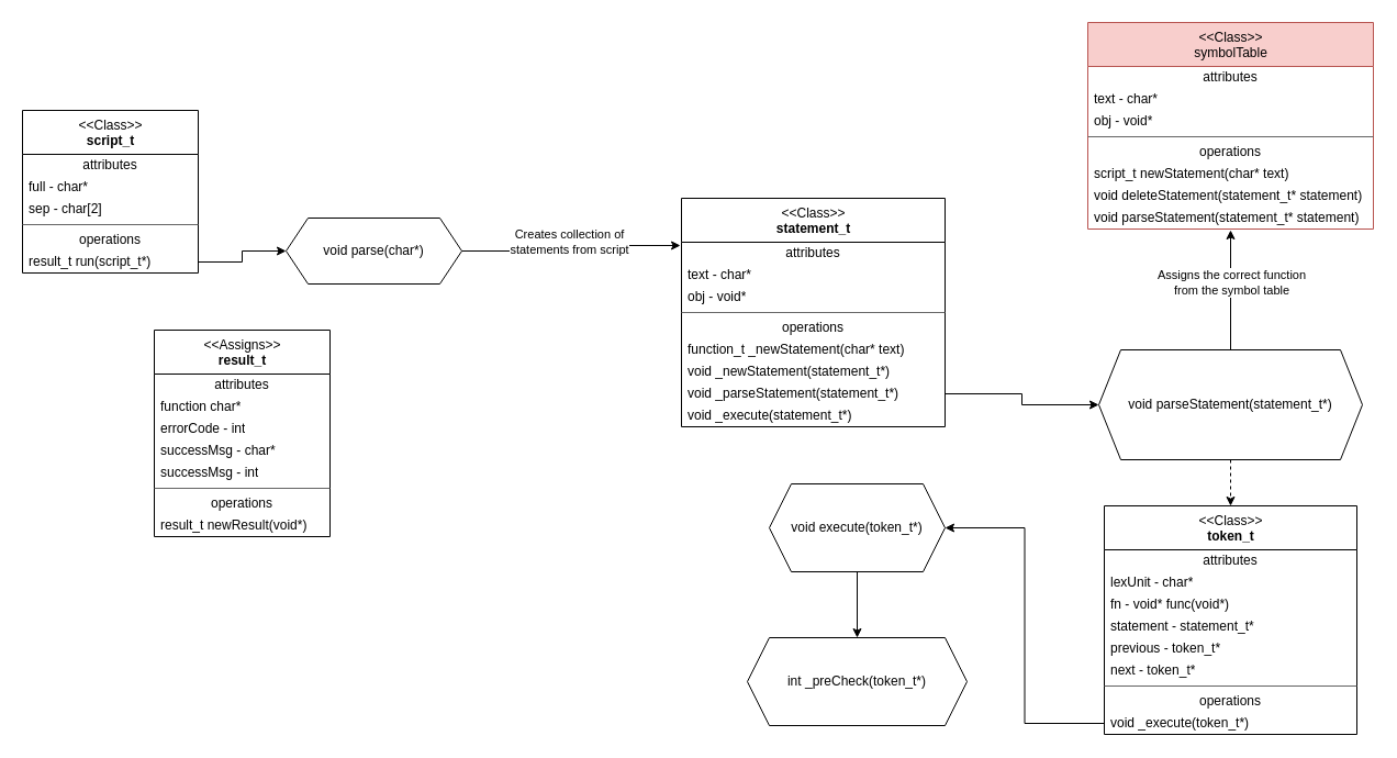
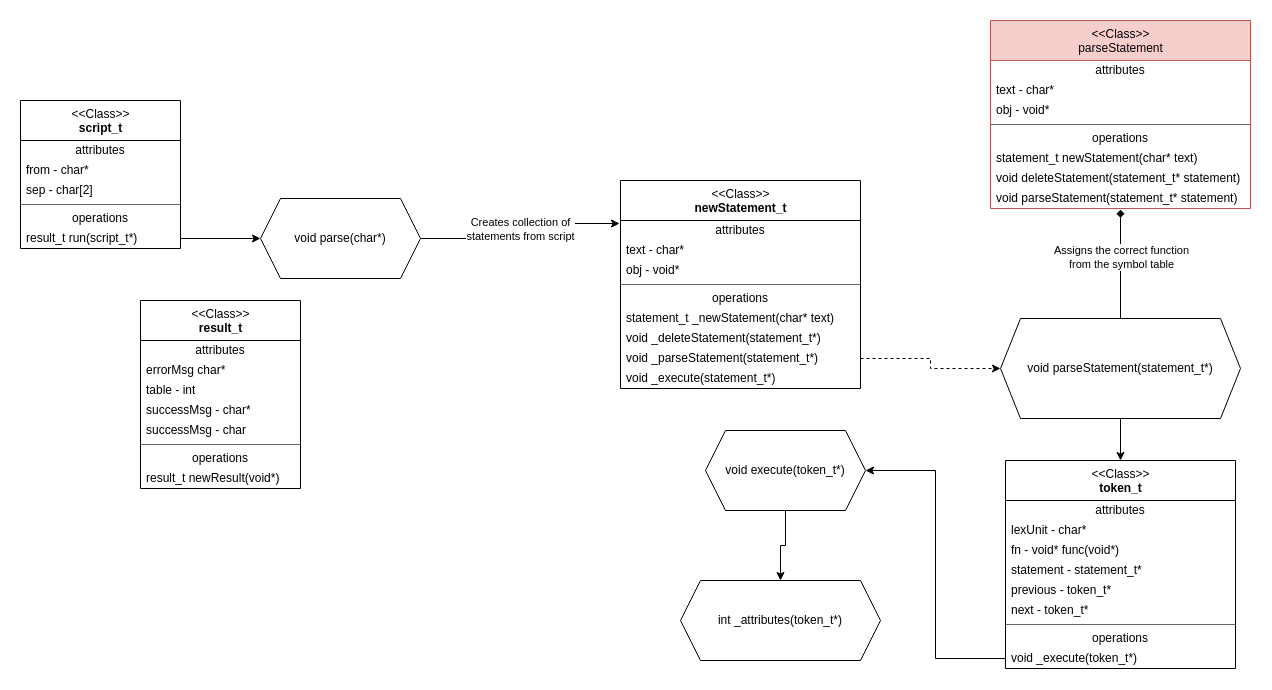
- <mxCell id="38" value="&amp;lt;&amp;lt;Class&amp;gt;&amp;gt;&lt;br&gt;symbolTable" style="swimlane;fontStyle=0;align=center;verticalAlign=top;childLayout=stackLayout;horizontal=1;startSize=40;horizontalStack=0;resizeParent=1;resizeParentMax=0;resizeLast=0;collapsible=0;marginBottom=0;html=1;fillColor=#f8cecc;strokeColor=#b85450;" vertex="1" parent="1"><mxGeometry x="990" y="20" width="260" height="188" as="geometry" /></mxCell>
+ <mxCell id="38" value="&amp;lt;&amp;lt;Class&amp;gt;&amp;gt;&lt;br&gt;parseStatement" style="swimlane;fontStyle=0;align=center;verticalAlign=top;childLayout=stackLayout;horizontal=1;startSize=40;horizontalStack=0;resizeParent=1;resizeParentMax=0;resizeLast=0;collapsible=0;marginBottom=0;html=1;fillColor=#f8cecc;strokeColor=#b85450;" vertex="1" parent="1"><mxGeometry x="990" y="20" width="260" height="188" as="geometry" /></mxCell>
- <mxCell id="44" value="script_t newStatement(char* text)" style="text;html=1;strokeColor=none;fillColor=none;align=left;verticalAlign=middle;spacingLeft=4;spacingRight=4;overflow=hidden;rotatable=0;points=[[0,0.5],[1,0.5]];portConstraint=eastwest;" vertex="1" parent="38"><mxGeometry y="128" width="260" height="20" as="geometry" /></mxCell>
+ <mxCell id="44" value="statement_t newStatement(char* text)" style="text;html=1;strokeColor=none;fillColor=none;align=left;verticalAlign=middle;spacingLeft=4;spacingRight=4;overflow=hidden;rotatable=0;points=[[0,0.5],[1,0.5]];portConstraint=eastwest;" vertex="1" parent="38"><mxGeometry y="128" width="260" height="20" as="geometry" /></mxCell>
- <mxCell id="4" value="full - char*" style="text;html=1;strokeColor=none;fillColor=none;align=left;verticalAlign=middle;spacingLeft=4;spacingRight=4;overflow=hidden;rotatable=0;points=[[0,0.5],[1,0.5]];portConstraint=eastwest;" parent="2" vertex="1"><mxGeometry y="60" width="160" height="20" as="geometry" /></mxCell>
+ <mxCell id="4" value="from - char*" style="text;html=1;strokeColor=none;fillColor=none;align=left;verticalAlign=middle;spacingLeft=4;spacingRight=4;overflow=hidden;rotatable=0;points=[[0,0.5],[1,0.5]];portConstraint=eastwest;" parent="2" vertex="1"><mxGeometry y="60" width="160" height="20" as="geometry" /></mxCell>
- <mxCell id="13" value="&amp;lt;&amp;lt;Class&amp;gt;&amp;gt;&lt;br&gt;&lt;b&gt;statement_t&lt;/b&gt;" style="swimlane;fontStyle=0;align=center;verticalAlign=top;childLayout=stackLayout;horizontal=1;startSize=40;horizontalStack=0;resizeParent=1;resizeParentMax=0;resizeLast=0;collapsible=0;marginBottom=0;html=1;" vertex="1" parent="1"><mxGeometry x="620" y="180" width="240" height="208" as="geometry" /></mxCell>
+ <mxCell id="13" value="&amp;lt;&amp;lt;Class&amp;gt;&amp;gt;&lt;br&gt;&lt;b&gt;newStatement_t&lt;/b&gt;" style="swimlane;fontStyle=0;align=center;verticalAlign=top;childLayout=stackLayout;horizontal=1;startSize=40;horizontalStack=0;resizeParent=1;resizeParentMax=0;resizeLast=0;collapsible=0;marginBottom=0;html=1;" vertex="1" parent="1"><mxGeometry x="620" y="180" width="240" height="208" as="geometry" /></mxCell>
- <mxCell id="24" style="edgeStyle=orthogonalEdgeStyle;rounded=0;orthogonalLoop=1;jettySize=auto;html=1;entryX=0.5;entryY=1.05;entryDx=0;entryDy=0;entryPerimeter=0;" edge="1" parent="1" source="26" target="46"><mxGeometry relative="1" as="geometry" /></mxCell>
+ <mxCell id="24" style="edgeStyle=orthogonalEdgeStyle;rounded=0;orthogonalLoop=1;jettySize=auto;html=1;entryX=0.5;entryY=1.05;entryDx=0;entryDy=0;entryPerimeter=0;endArrow=diamond;" edge="1" parent="1" source="26" target="46"><mxGeometry relative="1" as="geometry" /></mxCell>
- <mxCell id="11" value="&lt;span style=&quot;text-align: left&quot;&gt;void parse(char*)&lt;/span&gt;" style="shape=hexagon;perimeter=hexagonPerimeter2;whiteSpace=wrap;html=1;fixedSize=1;" vertex="1" parent="1"><mxGeometry x="260" y="198" width="160" height="60" as="geometry" /></mxCell>
+ <mxCell id="11" value="&lt;span style=&quot;text-align: left&quot;&gt;void parse(char*)&lt;/span&gt;" style="shape=hexagon;perimeter=hexagonPerimeter2;whiteSpace=wrap;html=1;fixedSize=1;" vertex="1" parent="1"><mxGeometry x="260" y="198" width="160" height="80" as="geometry" /></mxCell>
- <mxCell id="19" value="function_t _newStatement(char* text)" style="text;html=1;strokeColor=none;fillColor=none;align=left;verticalAlign=middle;spacingLeft=4;spacingRight=4;overflow=hidden;rotatable=0;points=[[0,0.5],[1,0.5]];portConstraint=eastwest;" vertex="1" parent="13"><mxGeometry y="128" width="240" height="20" as="geometry" /></mxCell>
+ <mxCell id="19" value="statement_t _newStatement(char* text)" style="text;html=1;strokeColor=none;fillColor=none;align=left;verticalAlign=middle;spacingLeft=4;spacingRight=4;overflow=hidden;rotatable=0;points=[[0,0.5],[1,0.5]];portConstraint=eastwest;" vertex="1" parent="13"><mxGeometry y="128" width="240" height="20" as="geometry" /></mxCell>
- <mxCell id="47" value="&amp;lt;&amp;lt;Assigns&amp;gt;&amp;gt;&lt;br&gt;&lt;b&gt;result_t&lt;/b&gt;" style="swimlane;fontStyle=0;align=center;verticalAlign=top;childLayout=stackLayout;horizontal=1;startSize=40;horizontalStack=0;resizeParent=1;resizeParentMax=0;resizeLast=0;collapsible=0;marginBottom=0;html=1;" vertex="1" parent="1"><mxGeometry x="140" y="300" width="160" height="188" as="geometry" /></mxCell>
+ <mxCell id="47" value="&amp;lt;&amp;lt;Class&amp;gt;&amp;gt;&lt;br&gt;&lt;b&gt;result_t&lt;/b&gt;" style="swimlane;fontStyle=0;align=center;verticalAlign=top;childLayout=stackLayout;horizontal=1;startSize=40;horizontalStack=0;resizeParent=1;resizeParentMax=0;resizeLast=0;collapsible=0;marginBottom=0;html=1;" vertex="1" parent="1"><mxGeometry x="140" y="300" width="160" height="188" as="geometry" /></mxCell>
- <mxCell id="20" value="void _newStatement(statement_t*)" style="text;html=1;strokeColor=none;fillColor=none;align=left;verticalAlign=middle;spacingLeft=4;spacingRight=4;overflow=hidden;rotatable=0;points=[[0,0.5],[1,0.5]];portConstraint=eastwest;" vertex="1" parent="13"><mxGeometry y="148" width="240" height="20" as="geometry" /></mxCell>
+ <mxCell id="20" value="void _deleteStatement(statement_t*)" style="text;html=1;strokeColor=none;fillColor=none;align=left;verticalAlign=middle;spacingLeft=4;spacingRight=4;overflow=hidden;rotatable=0;points=[[0,0.5],[1,0.5]];portConstraint=eastwest;" vertex="1" parent="13"><mxGeometry y="148" width="240" height="20" as="geometry" /></mxCell>
- <mxCell id="27" style="edgeStyle=orthogonalEdgeStyle;rounded=0;orthogonalLoop=1;jettySize=auto;html=1;entryX=0;entryY=0.5;entryDx=0;entryDy=0;" edge="1" parent="1" source="21" target="26"><mxGeometry relative="1" as="geometry" /></mxCell>
+ <mxCell id="27" style="edgeStyle=orthogonalEdgeStyle;rounded=0;orthogonalLoop=1;jettySize=auto;html=1;entryX=0;entryY=0.5;entryDx=0;entryDy=0;dashed=1;" edge="1" parent="1" source="21" target="26"><mxGeometry relative="1" as="geometry" /></mxCell>
- <mxCell id="49" value="function char*" style="text;html=1;strokeColor=none;fillColor=none;align=left;verticalAlign=middle;spacingLeft=4;spacingRight=4;overflow=hidden;rotatable=0;points=[[0,0.5],[1,0.5]];portConstraint=eastwest;" vertex="1" parent="47"><mxGeometry y="60" width="160" height="20" as="geometry" /></mxCell>
+ <mxCell id="49" value="errorMsg char*" style="text;html=1;strokeColor=none;fillColor=none;align=left;verticalAlign=middle;spacingLeft=4;spacingRight=4;overflow=hidden;rotatable=0;points=[[0,0.5],[1,0.5]];portConstraint=eastwest;" vertex="1" parent="47"><mxGeometry y="60" width="160" height="20" as="geometry" /></mxCell>
- <mxCell id="50" value="errorCode - int" style="text;html=1;strokeColor=none;fillColor=none;align=left;verticalAlign=middle;spacingLeft=4;spacingRight=4;overflow=hidden;rotatable=0;points=[[0,0.5],[1,0.5]];portConstraint=eastwest;" vertex="1" parent="47"><mxGeometry y="80" width="160" height="20" as="geometry" /></mxCell>
+ <mxCell id="50" value="table - int" style="text;html=1;strokeColor=none;fillColor=none;align=left;verticalAlign=middle;spacingLeft=4;spacingRight=4;overflow=hidden;rotatable=0;points=[[0,0.5],[1,0.5]];portConstraint=eastwest;" vertex="1" parent="47"><mxGeometry y="80" width="160" height="20" as="geometry" /></mxCell>
- <mxCell id="52" value="successMsg - int" style="text;html=1;strokeColor=none;fillColor=none;align=left;verticalAlign=middle;spacingLeft=4;spacingRight=4;overflow=hidden;rotatable=0;points=[[0,0.5],[1,0.5]];portConstraint=eastwest;" vertex="1" parent="47"><mxGeometry y="120" width="160" height="20" as="geometry" /></mxCell>
+ <mxCell id="52" value="successMsg - char" style="text;html=1;strokeColor=none;fillColor=none;align=left;verticalAlign=middle;spacingLeft=4;spacingRight=4;overflow=hidden;rotatable=0;points=[[0,0.5],[1,0.5]];portConstraint=eastwest;" vertex="1" parent="47"><mxGeometry y="120" width="160" height="20" as="geometry" /></mxCell>
- <mxCell id="23" style="edgeStyle=orthogonalEdgeStyle;rounded=0;orthogonalLoop=1;jettySize=auto;html=1;entryX=0.5;entryY=0;entryDx=0;entryDy=0;dashed=1;" edge="1" parent="1" source="26" target="28"><mxGeometry relative="1" as="geometry" /></mxCell>
+ <mxCell id="23" style="edgeStyle=orthogonalEdgeStyle;rounded=0;orthogonalLoop=1;jettySize=auto;html=1;entryX=0.5;entryY=0;entryDx=0;entryDy=0;" edge="1" parent="1" source="26" target="28"><mxGeometry relative="1" as="geometry" /></mxCell>
- <mxCell id="58" value="&lt;span style=&quot;text-align: left&quot;&gt;void execute(token_t*)&lt;/span&gt;" style="shape=hexagon;perimeter=hexagonPerimeter2;whiteSpace=wrap;html=1;fixedSize=1;" vertex="1" parent="1"><mxGeometry x="700" y="440" width="160" height="80" as="geometry" /></mxCell>
+ <mxCell id="58" value="&lt;span style=&quot;text-align: left&quot;&gt;void execute(token_t*)&lt;/span&gt;" style="shape=hexagon;perimeter=hexagonPerimeter2;whiteSpace=wrap;html=1;fixedSize=1;" vertex="1" parent="1"><mxGeometry x="705" y="430" width="160" height="80" as="geometry" /></mxCell>
- <mxCell id="56" value="&lt;span style=&quot;text-align: left&quot;&gt;int _preCheck(token_t*)&lt;/span&gt;" style="shape=hexagon;perimeter=hexagonPerimeter2;whiteSpace=wrap;html=1;fixedSize=1;" vertex="1" parent="1"><mxGeometry x="680" y="580" width="200" height="80" as="geometry" /></mxCell>
+ <mxCell id="56" value="&lt;span style=&quot;text-align: left&quot;&gt;int _attributes(token_t*)&lt;/span&gt;" style="shape=hexagon;perimeter=hexagonPerimeter2;whiteSpace=wrap;html=1;fixedSize=1;" vertex="1" parent="1"><mxGeometry x="680" y="580" width="200" height="80" as="geometry" /></mxCell>
